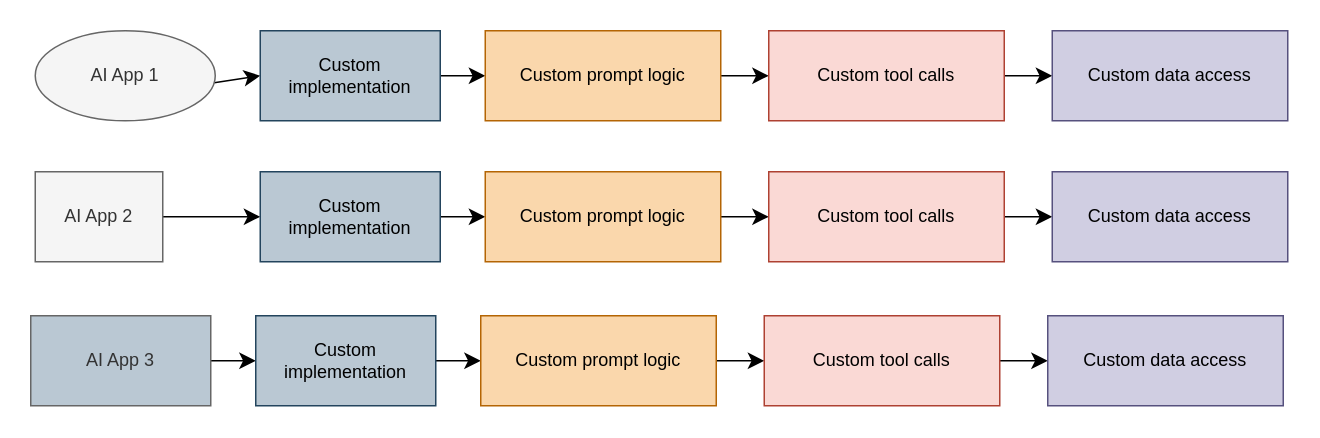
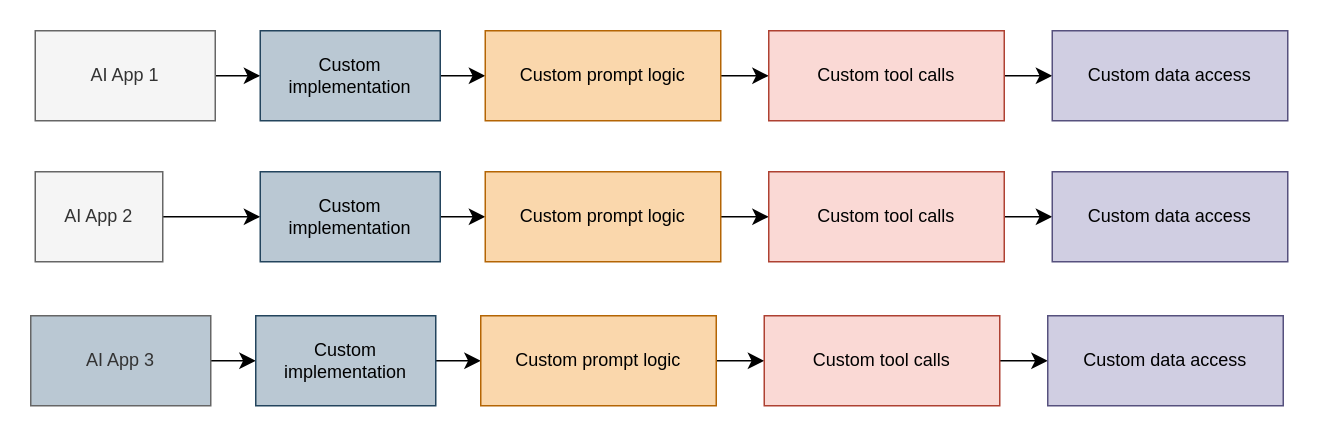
- <mxCell id="3" value="AI App 1" style="ellipse;whiteSpace=wrap;html=1;fillColor=#f5f5f5;fontColor=#333333;strokeColor=#666666;" vertex="1" parent="1"><mxGeometry x="23" y="20" width="120" height="60" as="geometry" /></mxCell>
+ <mxCell id="3" value="AI App 1" style="rounded=0;whiteSpace=wrap;html=1;fillColor=#f5f5f5;fontColor=#333333;strokeColor=#666666;" vertex="1" parent="1"><mxGeometry x="23" y="20" width="120" height="60" as="geometry" /></mxCell>
